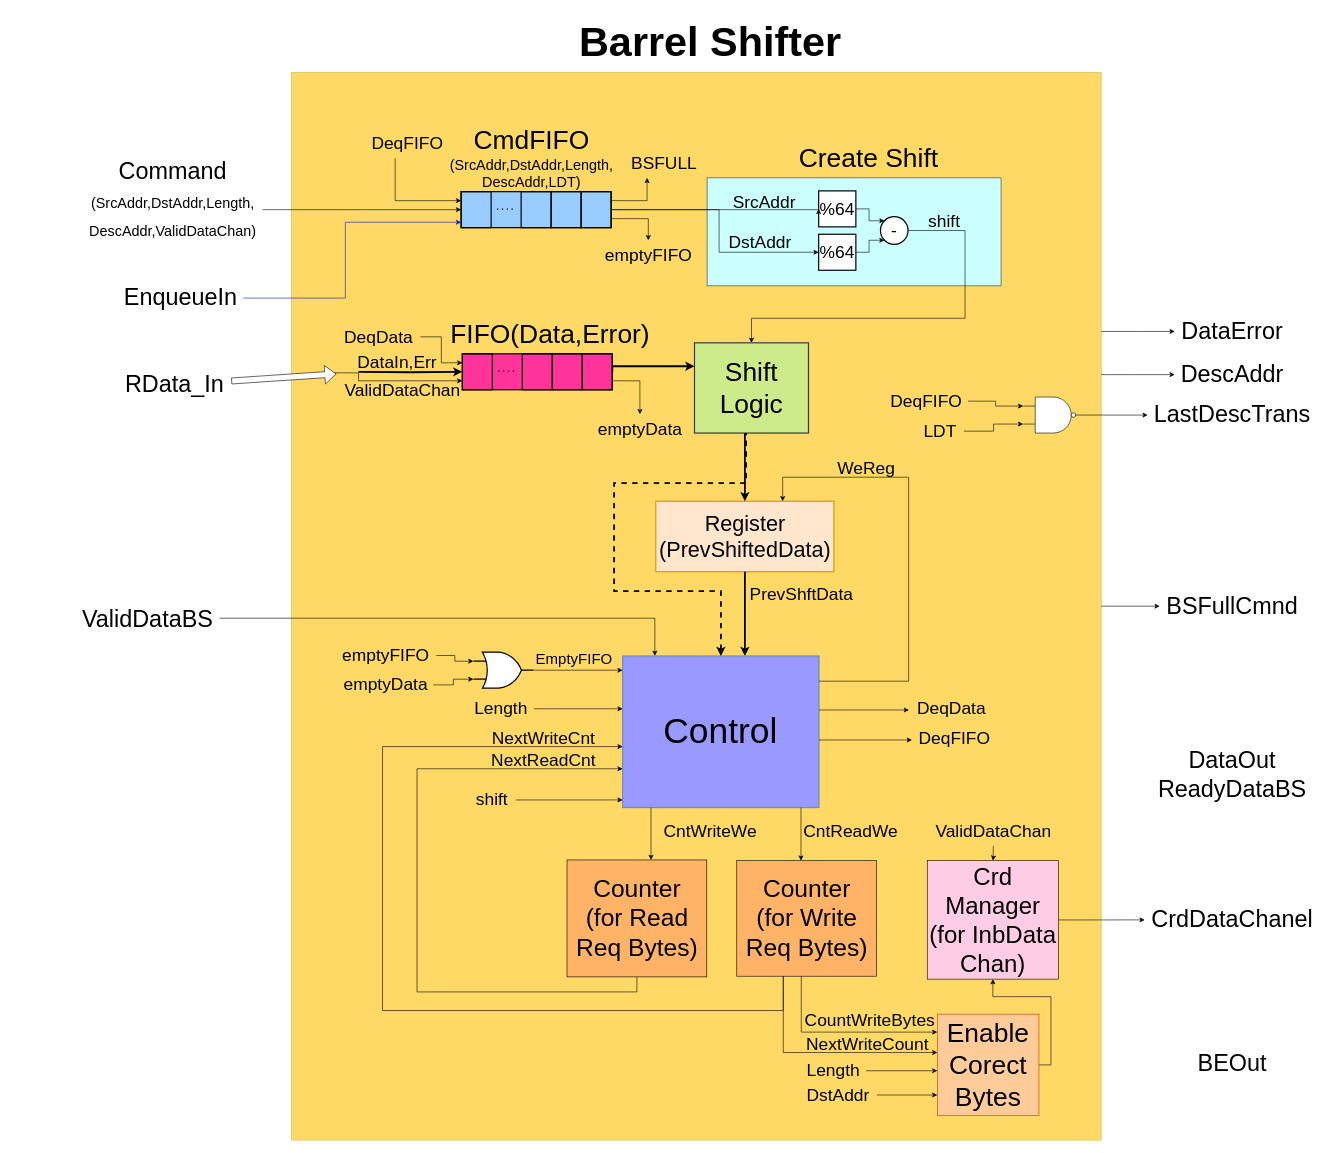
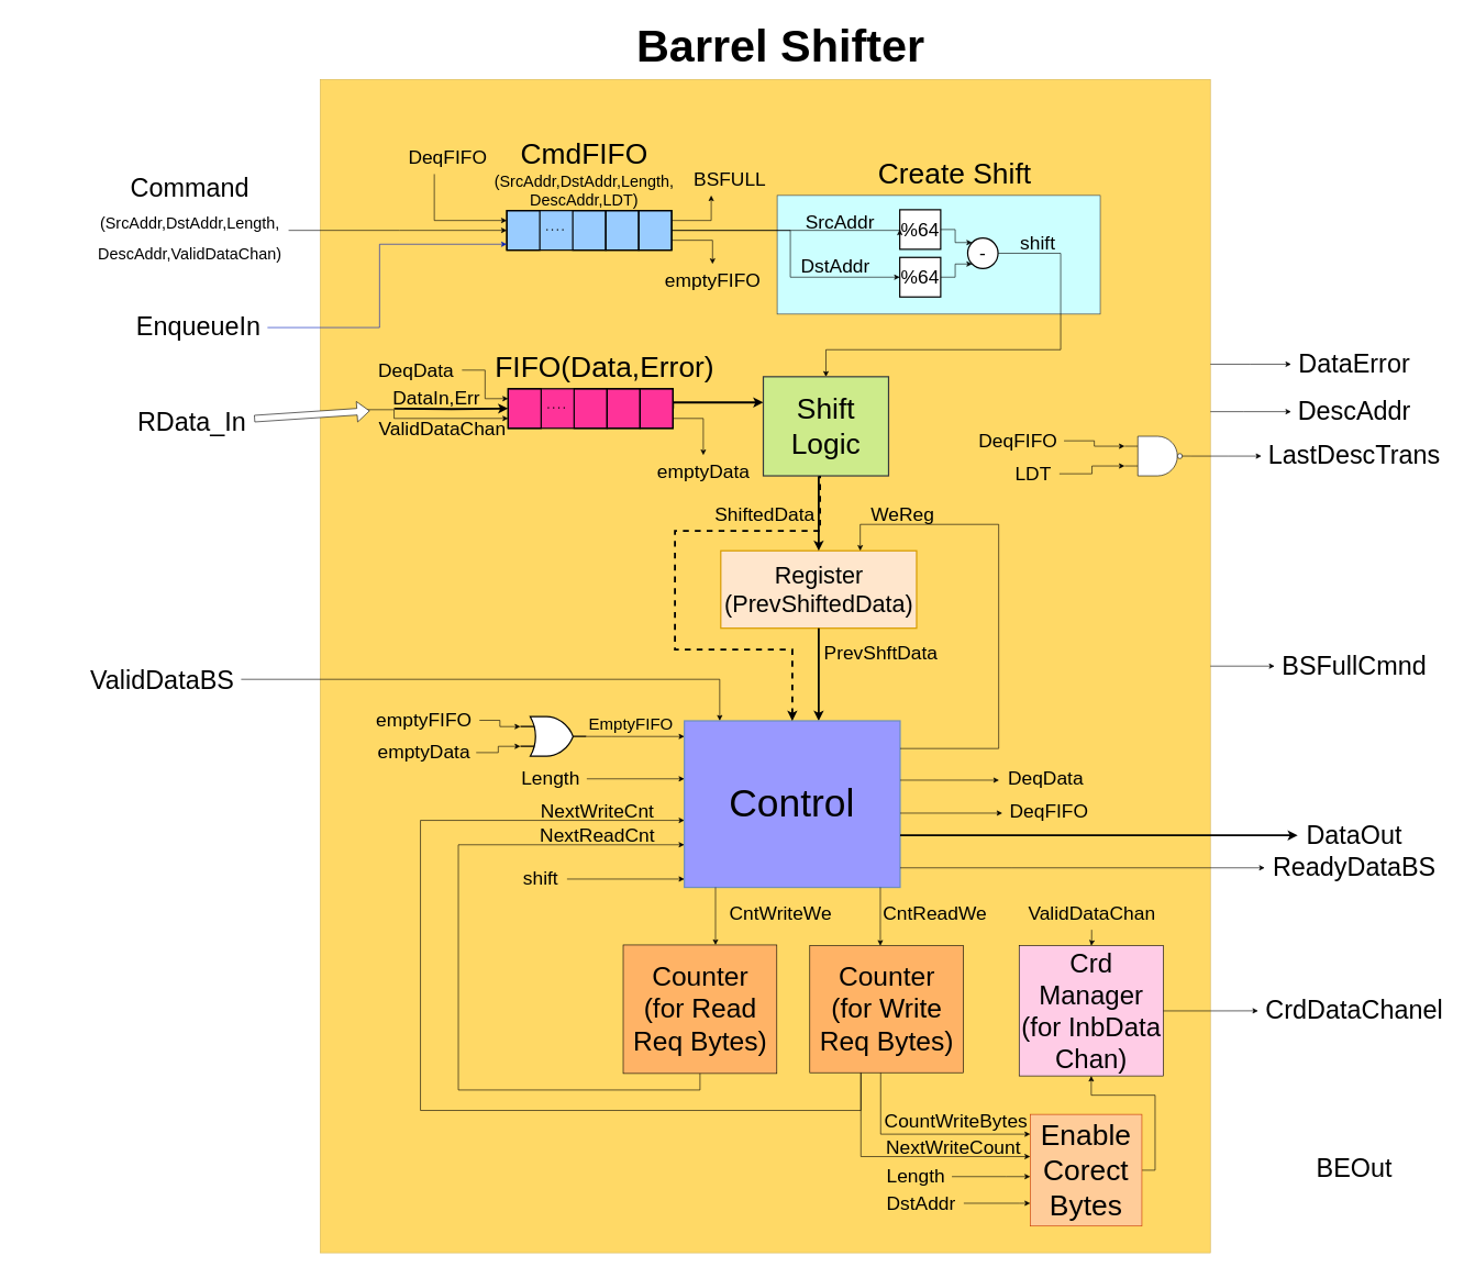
+ <mxCell id="17" value="ShiftedData" style="text;html=1;align=center;verticalAlign=middle;resizable=0;points=[];autosize=1;strokeColor=none;fillColor=none;fontSize=29;fontColor=#000000;" parent="1" vertex="1"><mxGeometry x="1069" y="755" width="180" height="50" as="geometry" /></mxCell>
- <mxCell id="118" value="&lt;font style=&quot;font-size: 29px;&quot;&gt;WeReg&lt;/font&gt;" style="text;html=1;align=center;verticalAlign=middle;resizable=0;points=[];autosize=1;strokeColor=none;fillColor=none;fontSize=29;fontColor=#000000;" parent="1" vertex="1"><mxGeometry x="1382.5" y="755" width="120" height="50" as="geometry" /></mxCell>
+ <mxCell id="118" value="&lt;font style=&quot;font-size: 29px;&quot;&gt;WeReg&lt;/font&gt;" style="text;html=1;align=center;verticalAlign=middle;resizable=0;points=[];autosize=1;strokeColor=none;fillColor=none;fontSize=29;fontColor=#000000;" parent="1" vertex="1"><mxGeometry x="1307.5" y="755" width="120" height="50" as="geometry" /></mxCell>
+ <mxCell id="29" style="edgeStyle=orthogonalEdgeStyle;rounded=0;orthogonalLoop=1;jettySize=auto;html=1;strokeColor=#000000;strokeWidth=3;fontSize=29;fontColor=#000000;startArrow=classic;startFill=1;endArrow=none;endFill=0;fillColor=#FFFFFF;" parent="1" source="30" target="16" edge="1"><mxGeometry relative="1" as="geometry"><mxPoint x="1418.01" y="1265.68" as="targetPoint" /><mxPoint x="1492.25" y="1264.68" as="sourcePoint" /><Array as="points"><mxPoint x="1554.5" y="1267" /><mxPoint x="1554.5" y="1267" /></Array></mxGeometry></mxCell>
+ <mxCell id="56" style="edgeStyle=orthogonalEdgeStyle;rounded=0;orthogonalLoop=1;jettySize=auto;html=1;fontSize=29;" parent="1" source="16" target="57" edge="1"><mxGeometry relative="1" as="geometry"><Array as="points"><mxPoint x="1534.5" y="1316" /><mxPoint x="1534.5" y="1316" /></Array></mxGeometry></mxCell>
